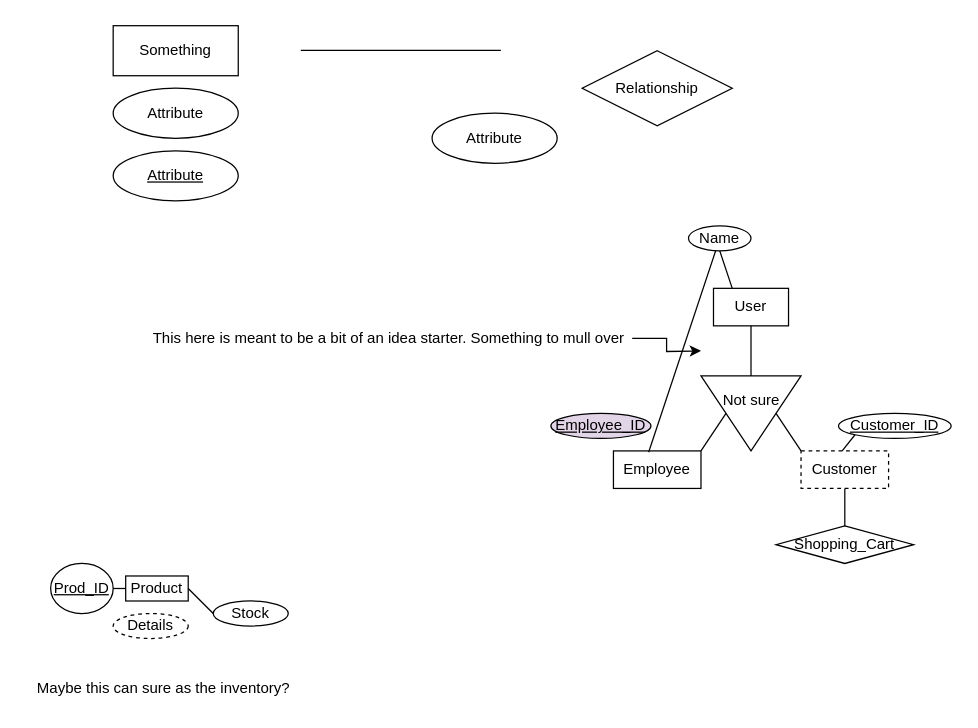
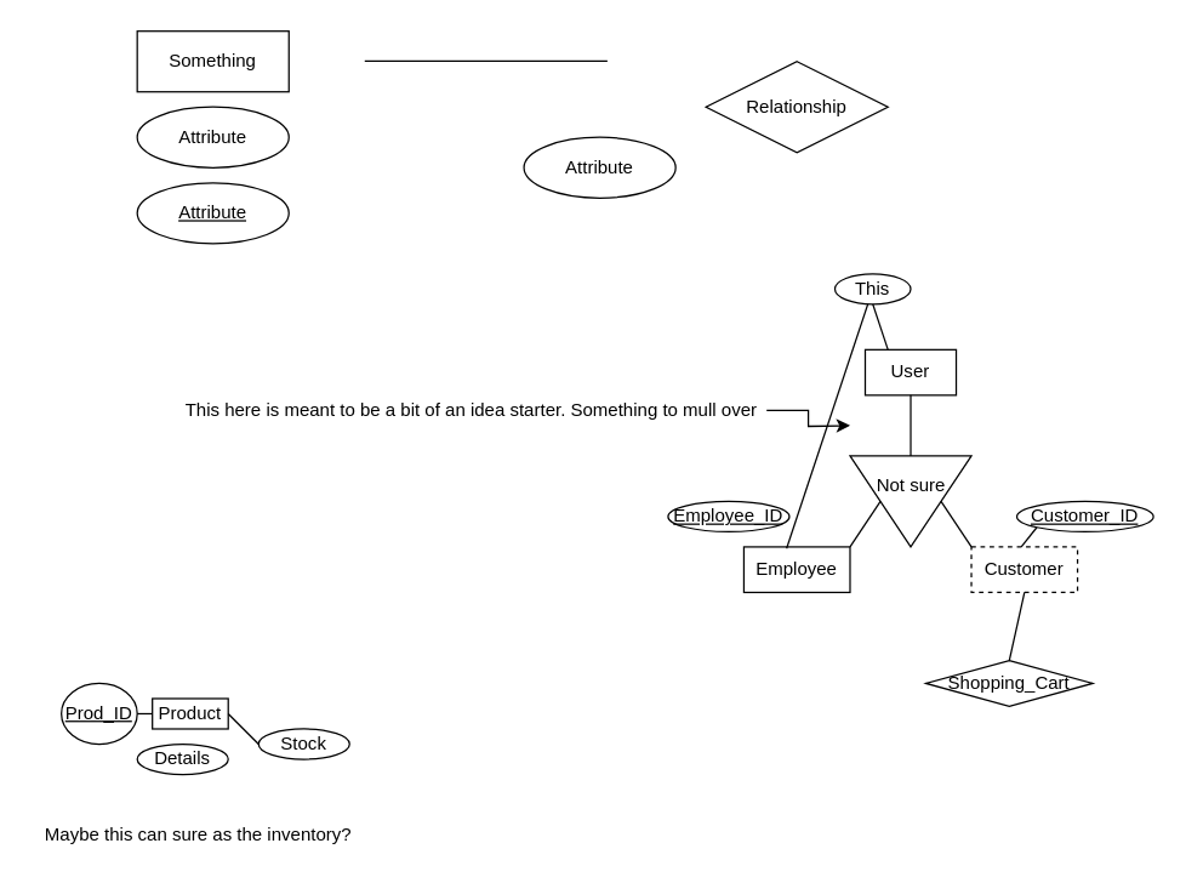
- <mxCell id="15" value="Name" style="ellipse;whiteSpace=wrap;html=1;align=center;" vertex="1" parent="1"><mxGeometry x="550" y="180" width="50" height="20" as="geometry" /></mxCell>
+ <mxCell id="15" value="This" style="ellipse;whiteSpace=wrap;html=1;align=center;" vertex="1" parent="1"><mxGeometry x="550" y="180" width="50" height="20" as="geometry" /></mxCell>
- <mxCell id="19" value="Employee_ID" style="ellipse;whiteSpace=wrap;html=1;align=center;fontStyle=4;fillColor=#e1d5e7;" vertex="1" parent="1"><mxGeometry x="440" y="330" width="80" height="20" as="geometry" /></mxCell>
+ <mxCell id="19" value="Employee_ID" style="ellipse;whiteSpace=wrap;html=1;align=center;fontStyle=4;" vertex="1" parent="1"><mxGeometry x="440" y="330" width="80" height="20" as="geometry" /></mxCell>
- <mxCell id="31" value="Shopping_Cart" style="shape=rhombus;perimeter=rhombusPerimeter;whiteSpace=wrap;html=1;align=center;" vertex="1" parent="1"><mxGeometry x="620" y="420" width="110" height="30" as="geometry" /></mxCell>
+ <mxCell id="31" value="Shopping_Cart" style="shape=rhombus;perimeter=rhombusPerimeter;whiteSpace=wrap;html=1;align=center;" vertex="1" parent="1"><mxGeometry x="610" y="435" width="110" height="30" as="geometry" /></mxCell>
- <mxCell id="26" value="Details" style="ellipse;whiteSpace=wrap;html=1;align=center;dashed=1;" vertex="1" parent="1"><mxGeometry x="90" y="490" width="60" height="20" as="geometry" /></mxCell>
+ <mxCell id="26" value="Details" style="ellipse;whiteSpace=wrap;html=1;align=center;" vertex="1" parent="1"><mxGeometry x="90" y="490" width="60" height="20" as="geometry" /></mxCell>
